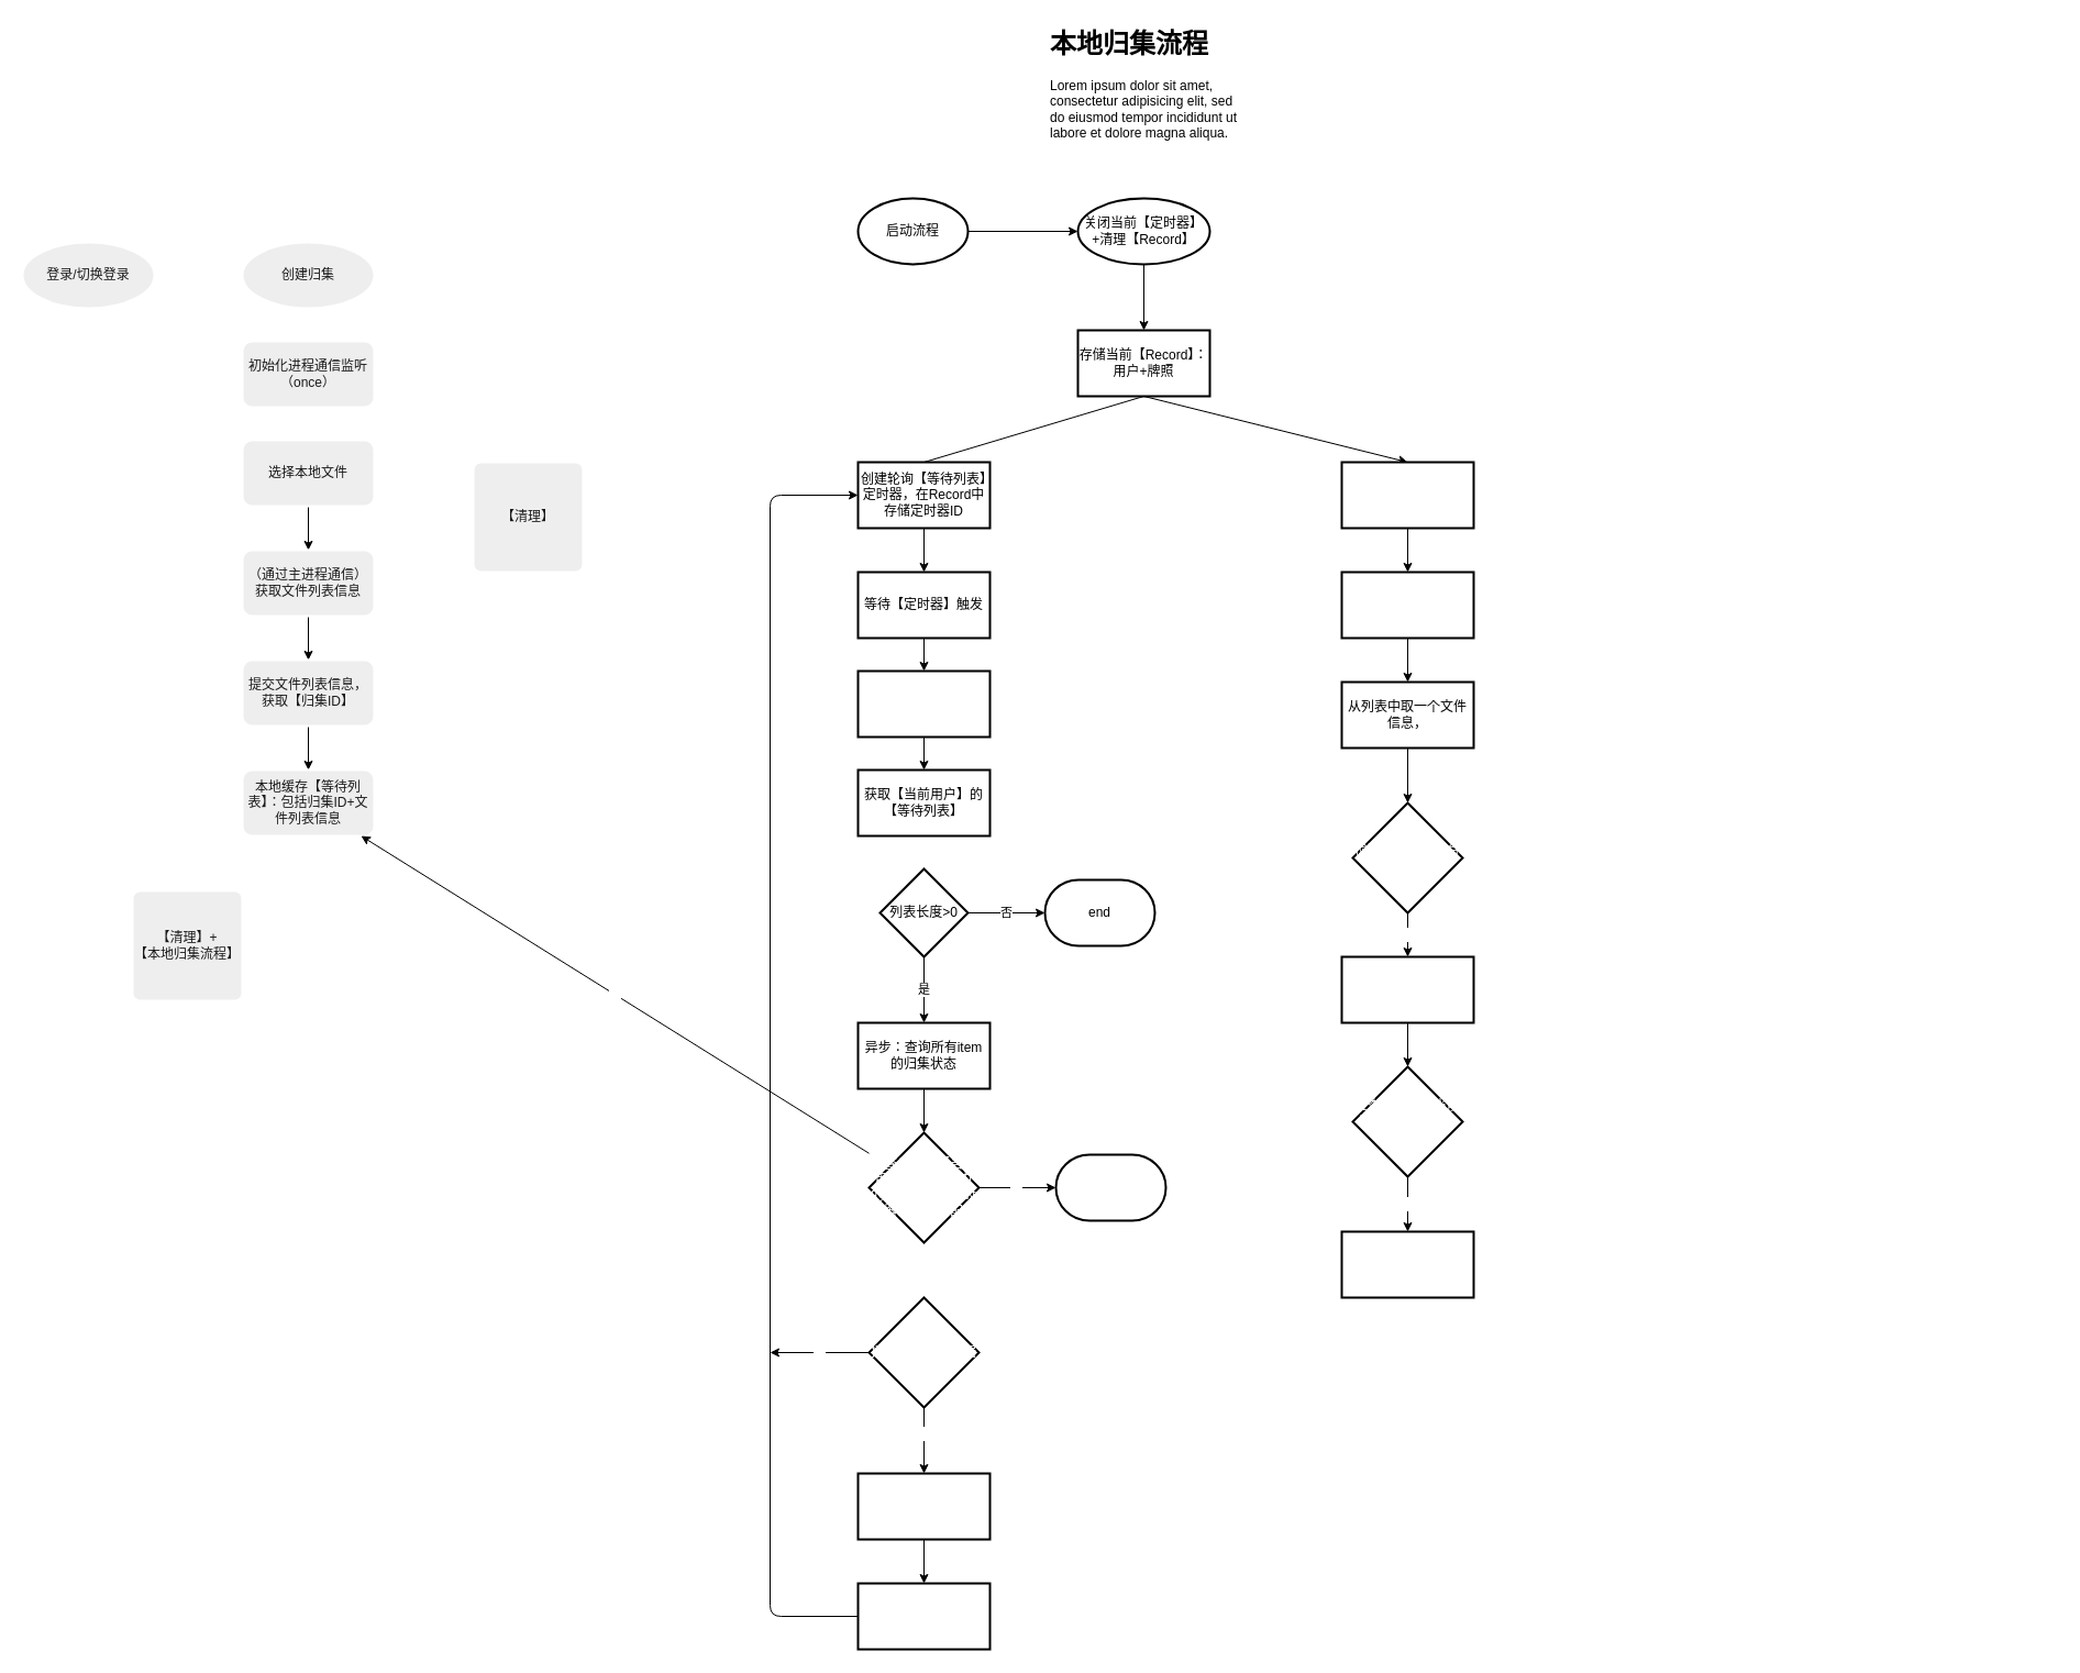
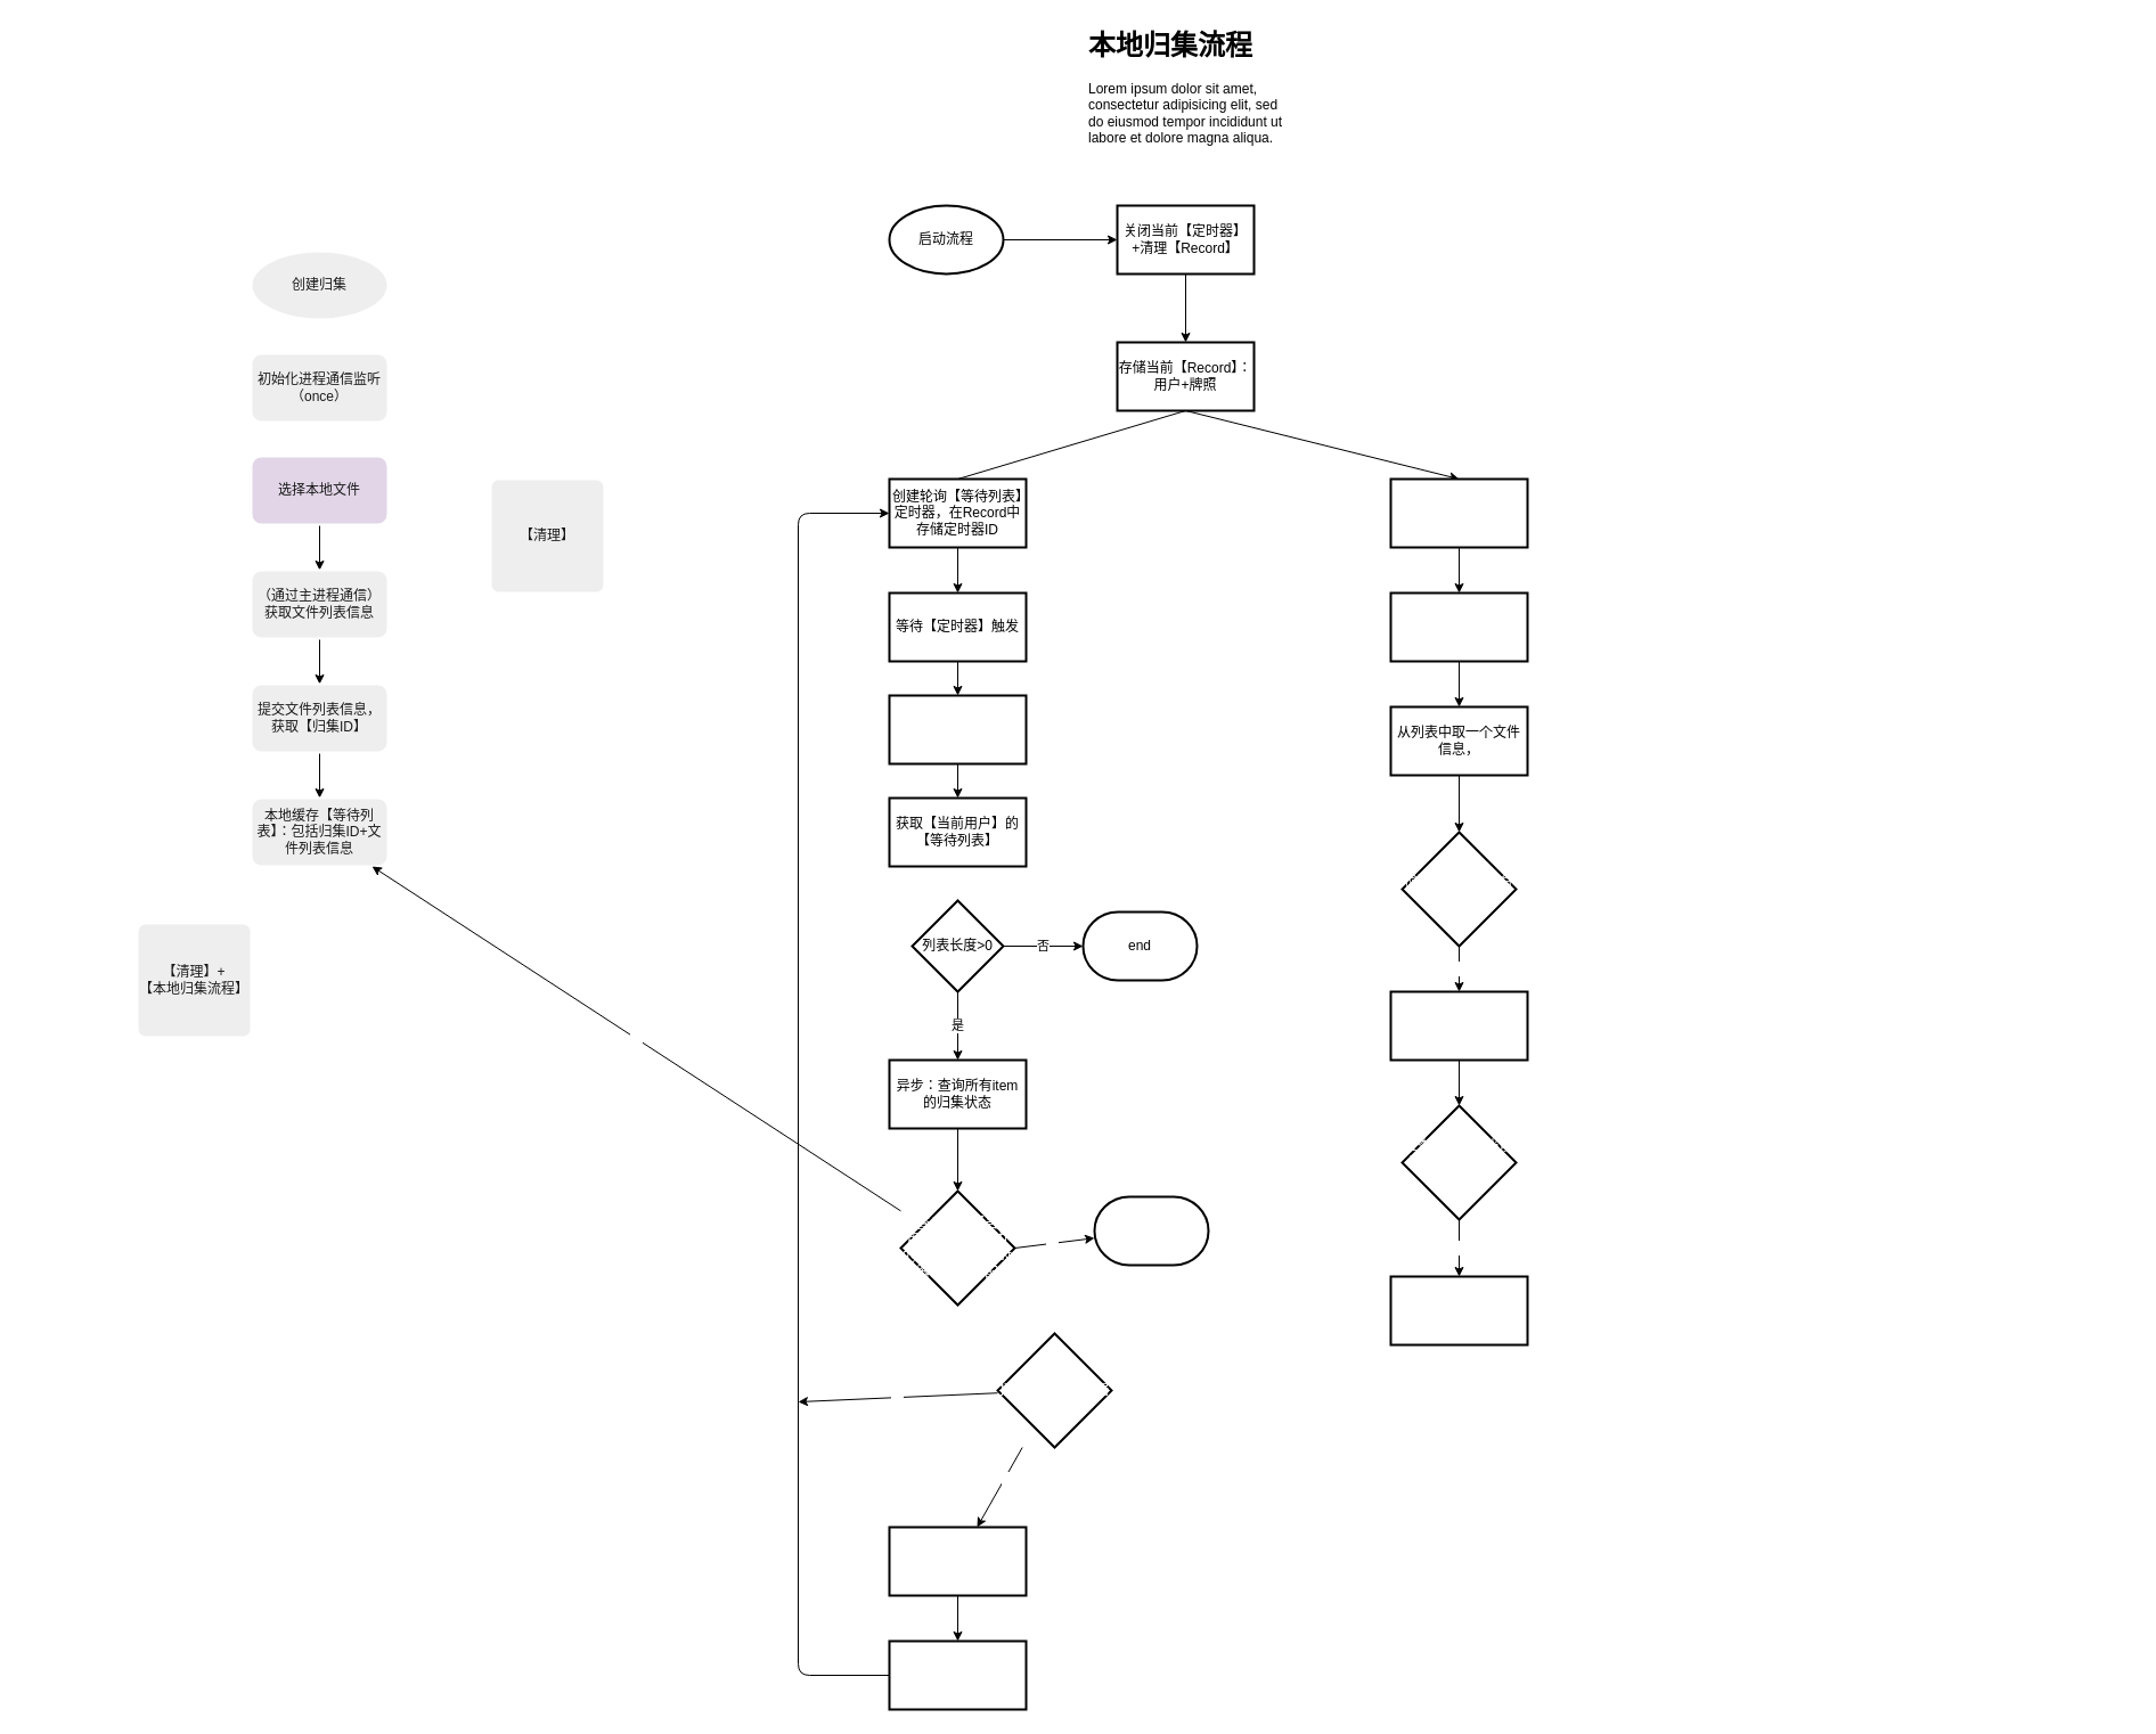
- <mxCell id="45" value="关闭当前【定时器】+清理【Record】" style="ellipse;whiteSpace=wrap;html=1;strokeWidth=2;" vertex="1" parent="1"><mxGeometry x="980" y="180" width="120" height="60" as="geometry" /></mxCell>
+ <mxCell id="45" value="关闭当前【定时器】+清理【Record】" style="whiteSpace=wrap;html=1;strokeWidth=2;" vertex="1" parent="1"><mxGeometry x="980" y="180" width="120" height="60" as="geometry" /></mxCell>
- <mxCell id="15" value="登录/切换登录" style="strokeWidth=2;html=1;shape=mxgraph.flowchart.start_1;whiteSpace=wrap;rounded=1;labelBackgroundColor=none;fillColor=#EEEEEE;strokeColor=#FFFFFF;fontColor=#1A1A1A;" vertex="1" parent="1"><mxGeometry x="20" y="220" width="120" height="60" as="geometry" /></mxCell>
- <mxCell id="21" value="选择本地文件" style="whiteSpace=wrap;html=1;fillColor=#EEEEEE;strokeColor=#FFFFFF;fontColor=#1A1A1A;strokeWidth=2;rounded=1;labelBackgroundColor=none;" vertex="1" parent="1"><mxGeometry x="220" y="400" width="120" height="60" as="geometry" /></mxCell>
+ <mxCell id="21" value="选择本地文件" style="whiteSpace=wrap;html=1;fillColor=#e1d5e7;strokeColor=#FFFFFF;fontColor=#1A1A1A;strokeWidth=2;rounded=1;labelBackgroundColor=none;" vertex="1" parent="1"><mxGeometry x="220" y="400" width="120" height="60" as="geometry" /></mxCell>
- <mxCell id="60" value="检查入参的【当前用户】与Store中的是否匹配，定时器ID是否匹配" style="strokeWidth=2;html=1;shape=mxgraph.flowchart.decision;whiteSpace=wrap;fontColor=#FFFFFF;" vertex="1" parent="1"><mxGeometry x="790" y="1030" width="100" height="100" as="geometry" /></mxCell>
+ <mxCell id="60" value="检查入参的【当前用户】与Store中的是否匹配，定时器ID是否匹配" style="strokeWidth=2;html=1;shape=mxgraph.flowchart.decision;whiteSpace=wrap;fontColor=#FFFFFF;" vertex="1" parent="1"><mxGeometry x="790" y="1045" width="100" height="100" as="geometry" /></mxCell>
- <mxCell id="39" value="接口正常返回数据" style="strokeWidth=2;html=1;shape=mxgraph.flowchart.decision;whiteSpace=wrap;fontColor=#FFFFFF;" vertex="1" parent="1"><mxGeometry x="790" y="1180" width="100" height="100" as="geometry" /></mxCell>
+ <mxCell id="39" value="接口正常返回数据" style="strokeWidth=2;html=1;shape=mxgraph.flowchart.decision;whiteSpace=wrap;fontColor=#FFFFFF;" vertex="1" parent="1"><mxGeometry x="875" y="1170" width="100" height="100" as="geometry" /></mxCell>
